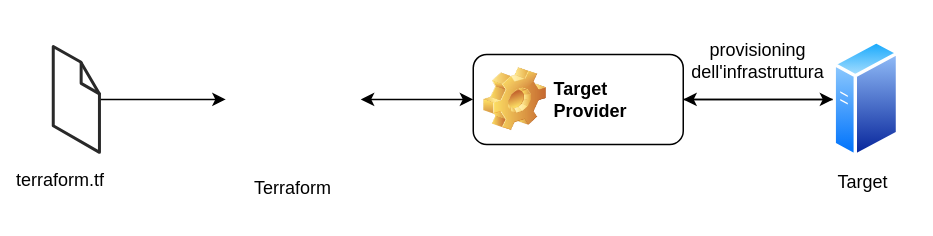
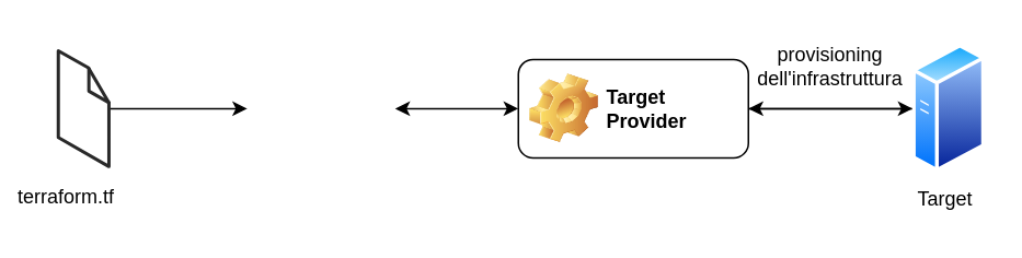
- <mxCell id="7" value="Terraform" style="text;html=1;strokeColor=none;fillColor=none;align=center;verticalAlign=middle;whiteSpace=wrap;rounded=0;" vertex="1" parent="1"><mxGeometry x="175" y="115" width="40" height="20" as="geometry" /></mxCell>
